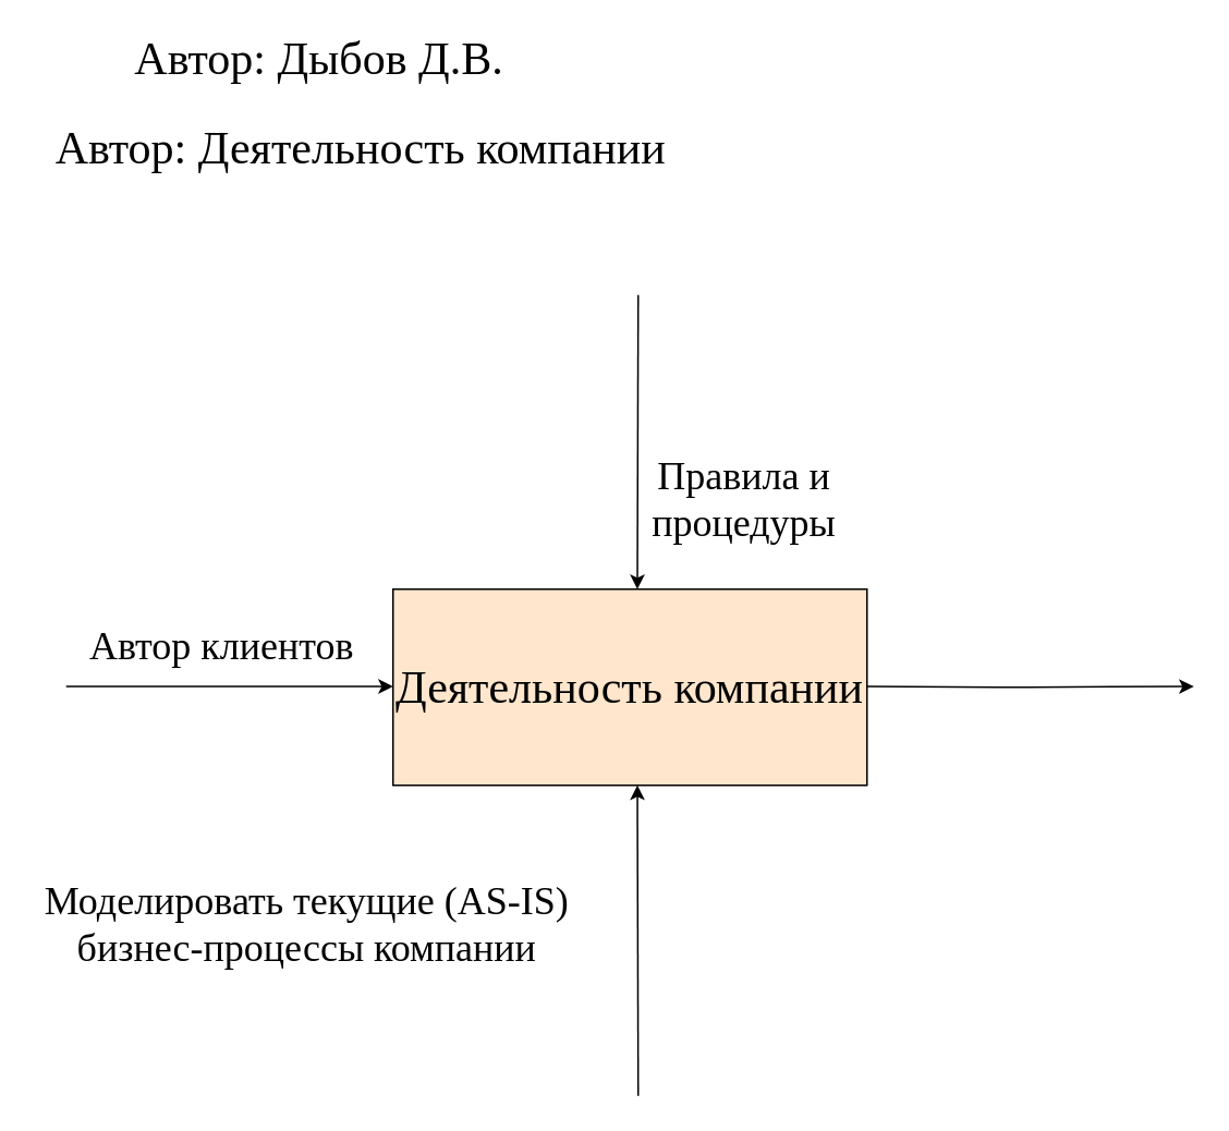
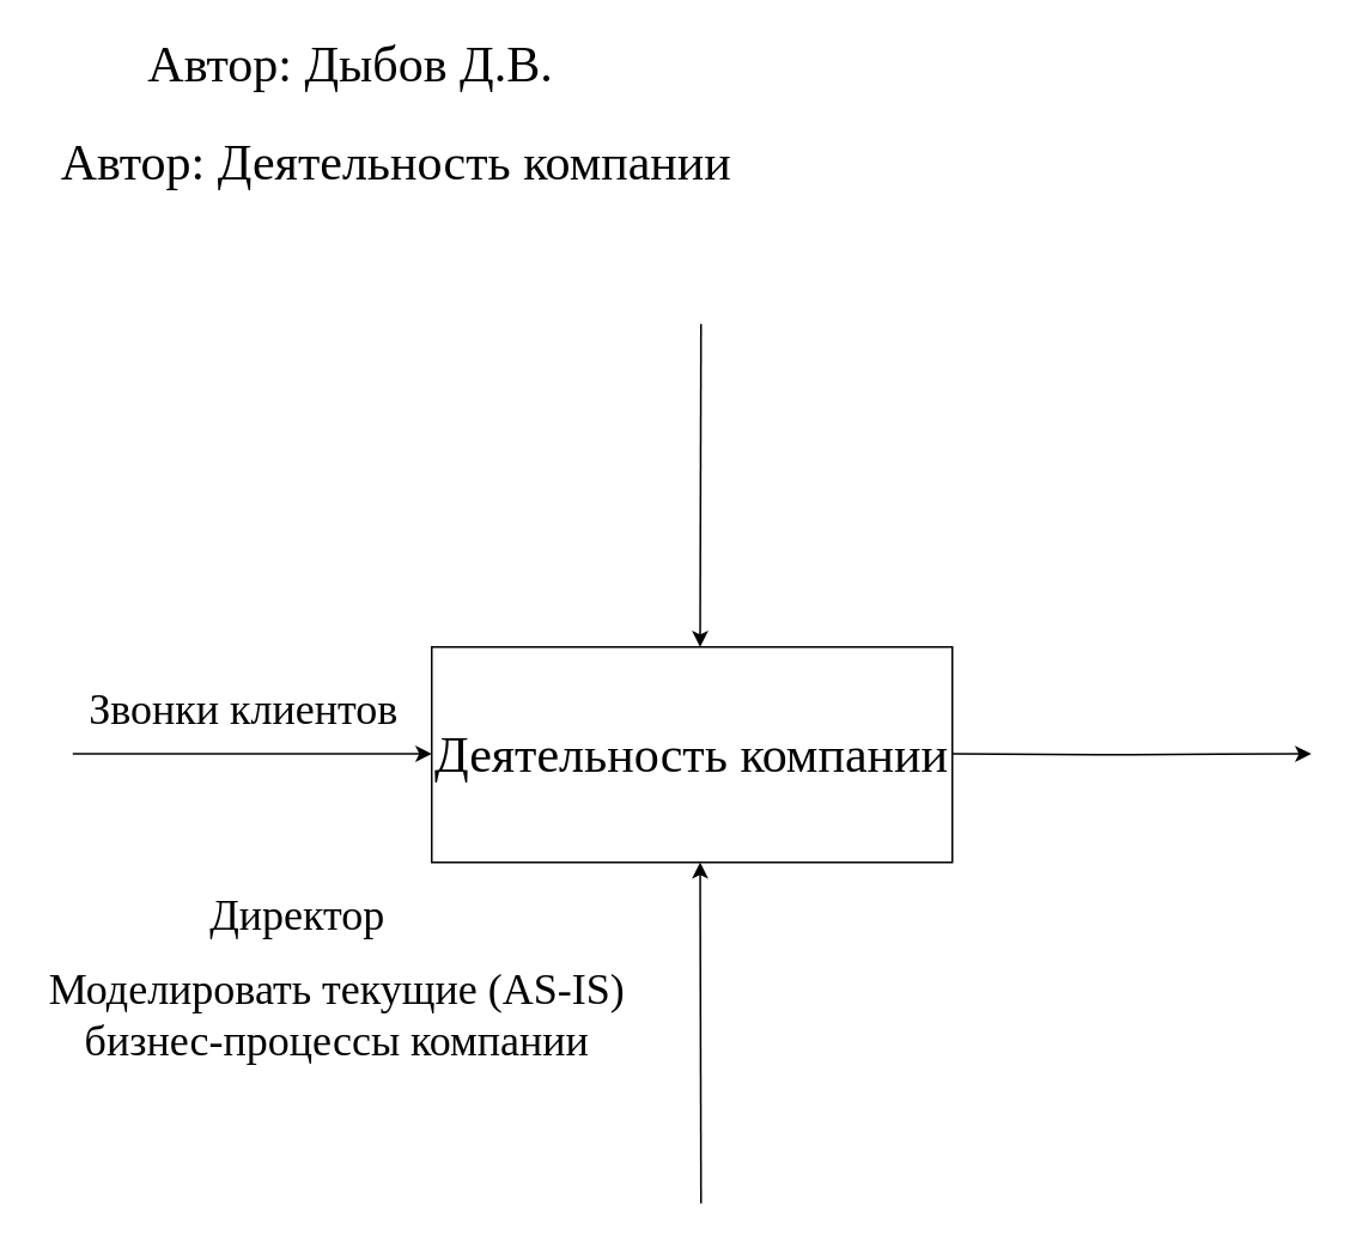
- <mxCell id="12" value="Правила и процедуры" style="text;html=1;strokeColor=none;fillColor=none;align=center;verticalAlign=middle;whiteSpace=wrap;rounded=0;fontFamily=Times New Roman;fontSize=24;" vertex="1" parent="1"><mxGeometry x="420" y="290" width="70" height="30" as="geometry" /></mxCell>
- <mxCell id="9" value="Автор клиентов" style="text;html=1;align=center;verticalAlign=middle;resizable=0;points=[];autosize=1;strokeColor=none;fillColor=none;fontSize=24;fontFamily=Times New Roman;" vertex="1" parent="1"><mxGeometry x="40" y="380" width="190" height="30" as="geometry" /></mxCell>
+ <mxCell id="9" value="Звонки клиентов" style="text;html=1;align=center;verticalAlign=middle;resizable=0;points=[];autosize=1;strokeColor=none;fillColor=none;fontSize=24;fontFamily=Times New Roman;" vertex="1" parent="1"><mxGeometry x="40" y="380" width="190" height="30" as="geometry" /></mxCell>
- <mxCell id="2" value="Деятельность компании" style="rounded=0;whiteSpace=wrap;html=1;fontFamily=Times New Roman;fontSize=28;fillColor=#ffe6cc;" parent="1" vertex="1"><mxGeometry x="240" y="360" width="290" height="120" as="geometry" /></mxCell>
+ <mxCell id="2" value="Деятельность компании" style="rounded=0;whiteSpace=wrap;html=1;fontFamily=Times New Roman;fontSize=28;" parent="1" vertex="1"><mxGeometry x="240" y="360" width="290" height="120" as="geometry" /></mxCell>
+ <mxCell id="10" value="Директор" style="text;html=1;align=center;verticalAlign=middle;resizable=0;points=[];autosize=1;strokeColor=none;fillColor=none;fontSize=24;fontFamily=Times New Roman;" vertex="1" parent="1"><mxGeometry x="110" y="495" width="110" height="30" as="geometry" /></mxCell>
